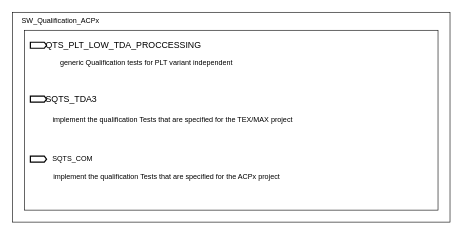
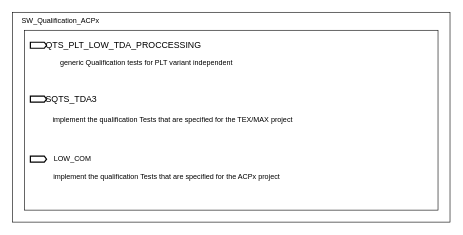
- <mxCell id="11" value="&lt;span&gt;SQTS_COM&lt;/span&gt;" style="text;html=1;resizable=0;autosize=1;align=center;verticalAlign=middle;points=[];fillColor=none;strokeColor=none;rounded=0;" vertex="1" parent="1"><mxGeometry x="75" y="250" width="90" height="30" as="geometry" /></mxCell>
+ <mxCell id="11" value="&lt;span&gt;LOW_COM&lt;/span&gt;" style="text;html=1;resizable=0;autosize=1;align=center;verticalAlign=middle;points=[];fillColor=none;strokeColor=none;rounded=0;" vertex="1" parent="1"><mxGeometry x="75" y="250" width="90" height="30" as="geometry" /></mxCell>
